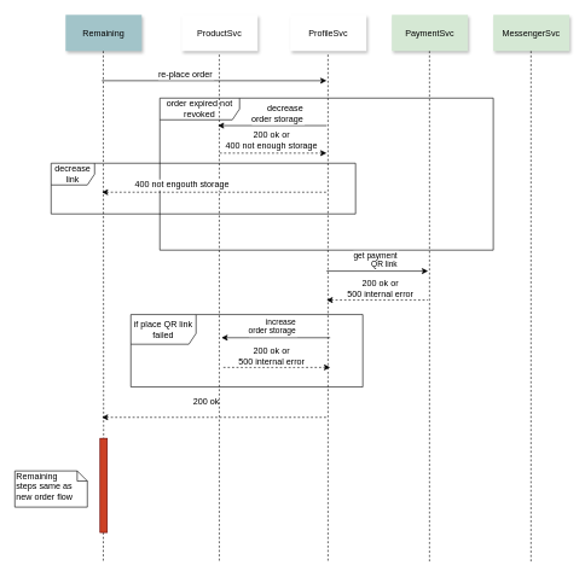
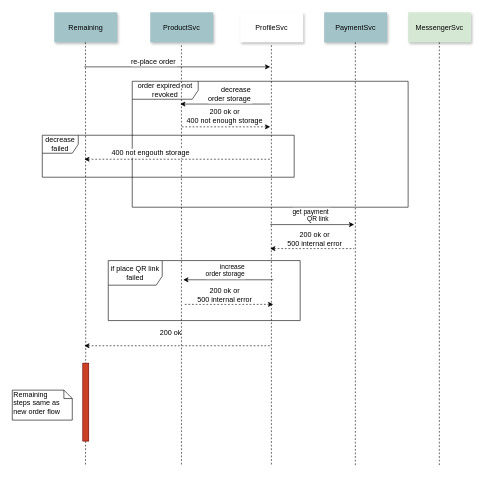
- <mxCell id="5" value="ProductSvc" style="shadow=1;fillColor=#ffffff;strokeColor=none;" parent="1" vertex="1"><mxGeometry x="250" y="20" width="105" height="50" as="geometry" /></mxCell>
+ <mxCell id="5" value="ProductSvc" style="shadow=1;fillColor=#A2C4C9;strokeColor=none" parent="1" vertex="1"><mxGeometry x="250" y="20" width="105" height="50" as="geometry" /></mxCell>
- <mxCell id="7" value="PaymentSvc" style="shadow=1;fillColor=#d5e8d4;strokeColor=none;" parent="1" vertex="1"><mxGeometry x="540" y="20" width="105" height="50" as="geometry" /></mxCell>
+ <mxCell id="7" value="PaymentSvc" style="shadow=1;fillColor=#A2C4C9;strokeColor=none" parent="1" vertex="1"><mxGeometry x="540" y="20" width="105" height="50" as="geometry" /></mxCell>
- <mxCell id="26" value="decrease link" style="shape=umlFrame;whiteSpace=wrap;html=1;fontSize=12;" vertex="1" parent="1"><mxGeometry x="70" y="225" width="420" height="70" as="geometry" /></mxCell>
+ <mxCell id="26" value="decrease failed" style="shape=umlFrame;whiteSpace=wrap;html=1;fontSize=12;" vertex="1" parent="1"><mxGeometry x="70" y="225" width="420" height="70" as="geometry" /></mxCell>
